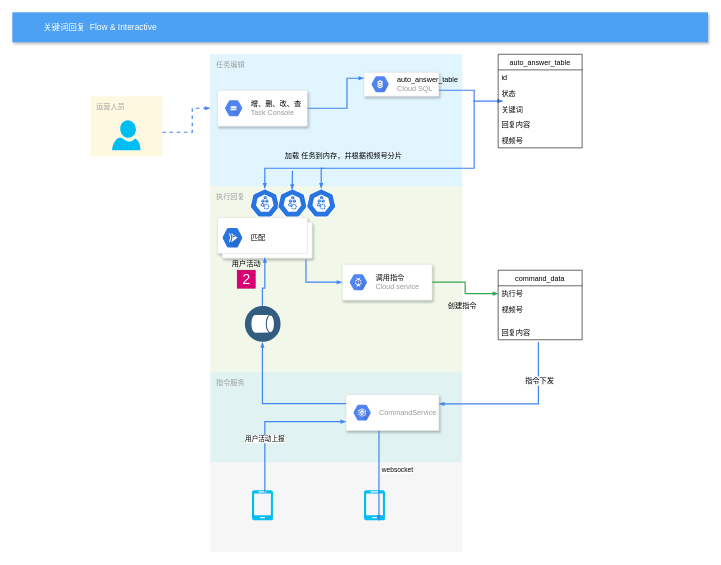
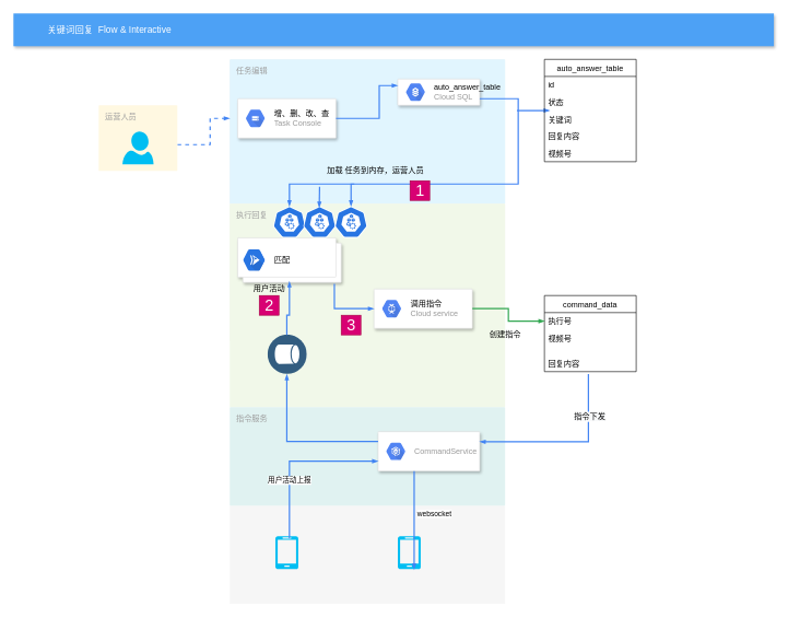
- <mxCell id="39" value="加载 任务到内存，并根据视频号分片" style="text;html=1;resizable=0;autosize=1;align=center;verticalAlign=middle;points=[];fillColor=none;strokeColor=none;rounded=0;" parent="1" vertex="1"><mxGeometry x="467" y="250" width="210" height="20" as="geometry" /></mxCell>
+ <mxCell id="39" value="加载 任务到内存，运营人员" style="text;html=1;resizable=0;autosize=1;align=center;verticalAlign=middle;points=[];fillColor=none;strokeColor=none;rounded=0;" parent="1" vertex="1"><mxGeometry x="467" y="250" width="210" height="20" as="geometry" /></mxCell>
+ <mxCell id="58" value="1" style="text;html=1;resizable=0;autosize=1;align=center;verticalAlign=middle;points=[];fillColor=#d80073;strokeColor=#A50040;rounded=0;fontColor=#ffffff;fontSize=24;" vertex="1" parent="1"><mxGeometry x="625" y="275" width="30" height="30" as="geometry" /></mxCell>
+ <mxCell id="60" value="3" style="text;html=1;resizable=0;autosize=1;align=center;verticalAlign=middle;points=[];fillColor=#d80073;strokeColor=#A50040;rounded=0;fontColor=#ffffff;fontSize=24;" vertex="1" parent="1"><mxGeometry x="520" y="480" width="30" height="30" as="geometry" /></mxCell>
